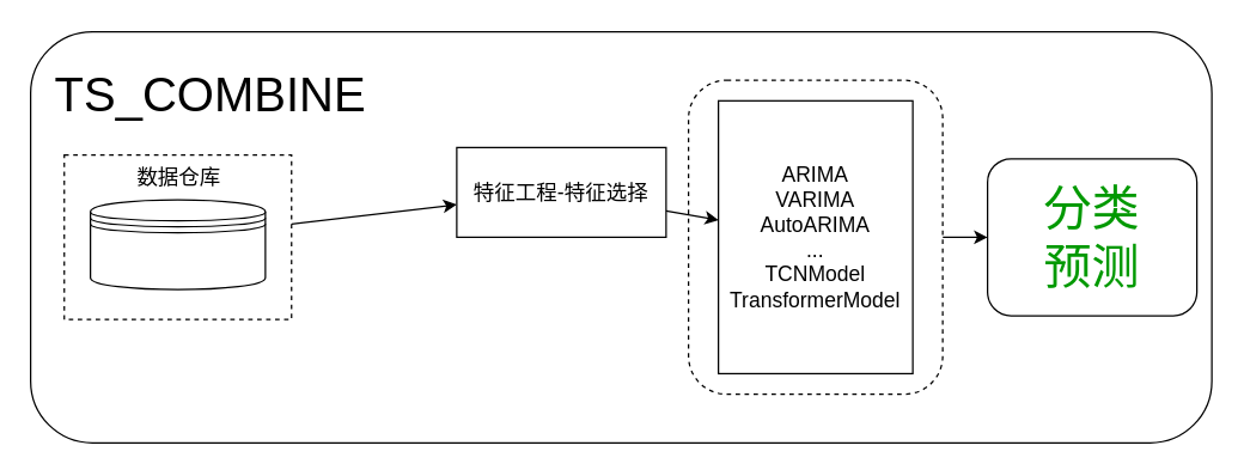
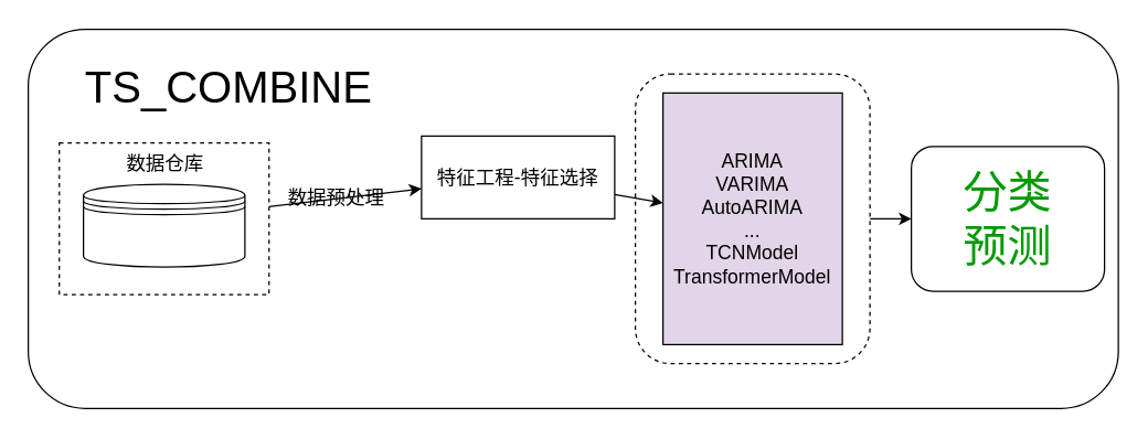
- <mxCell id="13" value="TS_COMBINE" style="text;html=1;align=center;verticalAlign=middle;resizable=0;points=[];autosize=1;strokeColor=none;fillColor=none;fontSize=32;" parent="1" vertex="1"><mxGeometry x="30" y="43" width="220" height="40" as="geometry" /></mxCell>
+ <mxCell id="13" value="TS_COMBINE" style="text;html=1;align=center;verticalAlign=middle;resizable=0;points=[];autosize=1;strokeColor=none;fillColor=none;fontSize=32;" parent="1" vertex="1"><mxGeometry x="55" y="43" width="220" height="40" as="geometry" /></mxCell>
+ <mxCell id="14" value="数据预处理" style="text;html=1;align=center;verticalAlign=middle;resizable=0;points=[];autosize=1;strokeColor=none;fillColor=none;fontSize=14;" parent="1" vertex="1"><mxGeometry x="198" y="133" width="90" height="20" as="geometry" /></mxCell>
- <mxCell id="11" value="ARIMA&lt;br style=&quot;font-size: 14px&quot;&gt;VARIMA&lt;br style=&quot;font-size: 14px&quot;&gt;AutoARIMA&lt;br style=&quot;font-size: 14px&quot;&gt;...&lt;br style=&quot;font-size: 14px&quot;&gt;TCNModel&lt;br style=&quot;font-size: 14px&quot;&gt;TransformerModel" style="whiteSpace=wrap;html=1;rounded=0;fontSize=14;" parent="1" vertex="1"><mxGeometry x="480" y="66.75" width="130" height="182.5" as="geometry" /></mxCell>
+ <mxCell id="11" value="ARIMA&lt;br style=&quot;font-size: 14px&quot;&gt;VARIMA&lt;br style=&quot;font-size: 14px&quot;&gt;AutoARIMA&lt;br style=&quot;font-size: 14px&quot;&gt;...&lt;br style=&quot;font-size: 14px&quot;&gt;TCNModel&lt;br style=&quot;font-size: 14px&quot;&gt;TransformerModel" style="whiteSpace=wrap;html=1;rounded=0;fontSize=14;fillColor=#e1d5e7;" parent="1" vertex="1"><mxGeometry x="480" y="66.75" width="130" height="182.5" as="geometry" /></mxCell>
